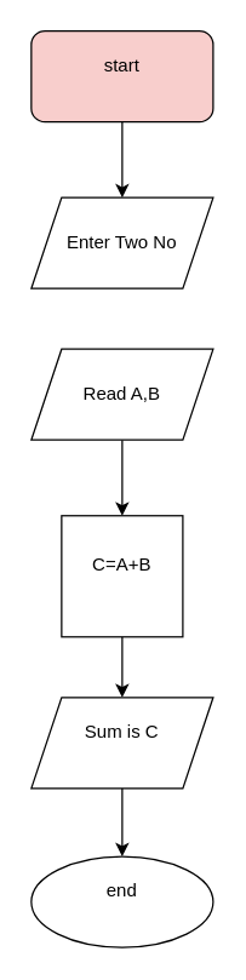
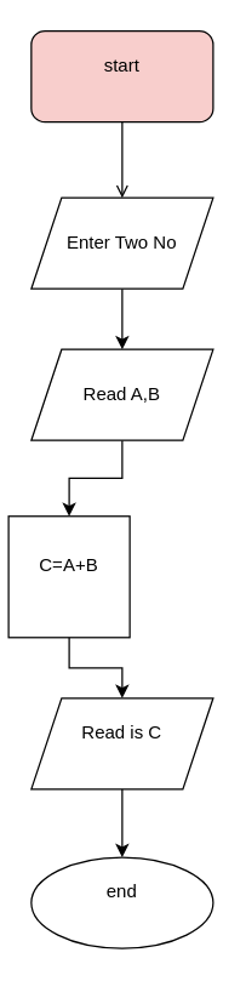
- <mxCell id="2" value="" style="edgeStyle=orthogonalEdgeStyle;rounded=0;orthogonalLoop=1;jettySize=auto;html=1;" edge="1" parent="1" source="3" target="6"><mxGeometry relative="1" as="geometry" /></mxCell>
+ <mxCell id="2" value="" style="edgeStyle=orthogonalEdgeStyle;rounded=0;orthogonalLoop=1;jettySize=auto;html=1;endArrow=open;" edge="1" parent="1" source="3" target="6"><mxGeometry relative="1" as="geometry" /></mxCell>
+ <mxCell id="5" value="" style="edgeStyle=orthogonalEdgeStyle;rounded=0;orthogonalLoop=1;jettySize=auto;html=1;" edge="1" parent="1" source="6" target="8"><mxGeometry relative="1" as="geometry" /></mxCell>
- <mxCell id="10" value="C=A+B&lt;div&gt;&lt;br&gt;&lt;/div&gt;" style="whiteSpace=wrap;html=1;aspect=fixed;" vertex="1" parent="1"><mxGeometry x="40" y="340" width="80" height="80" as="geometry" /></mxCell>
+ <mxCell id="10" value="C=A+B&lt;div&gt;&lt;br&gt;&lt;/div&gt;" style="whiteSpace=wrap;html=1;aspect=fixed;" vertex="1" parent="1"><mxGeometry x="5" y="340" width="80" height="80" as="geometry" /></mxCell>
- <mxCell id="12" value="Sum is C&lt;div&gt;&lt;br&gt;&lt;/div&gt;" style="shape=parallelogram;perimeter=parallelogramPerimeter;whiteSpace=wrap;html=1;fixedSize=1;" vertex="1" parent="1"><mxGeometry x="20" y="460" width="120" height="60" as="geometry" /></mxCell>
+ <mxCell id="12" value="Read is C&lt;div&gt;&lt;br&gt;&lt;/div&gt;" style="shape=parallelogram;perimeter=parallelogramPerimeter;whiteSpace=wrap;html=1;fixedSize=1;" vertex="1" parent="1"><mxGeometry x="20" y="460" width="120" height="60" as="geometry" /></mxCell>
